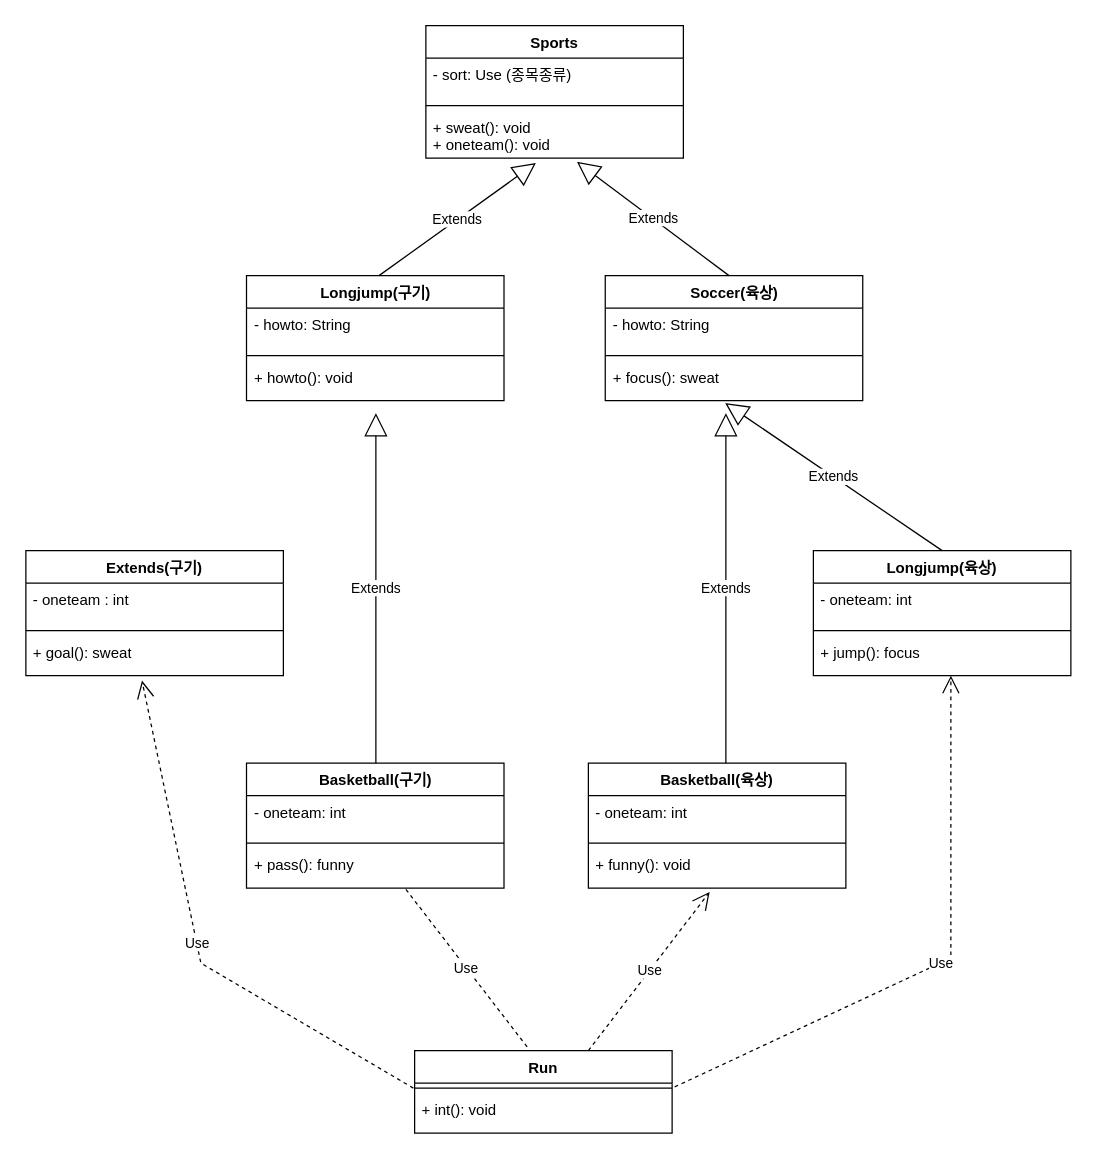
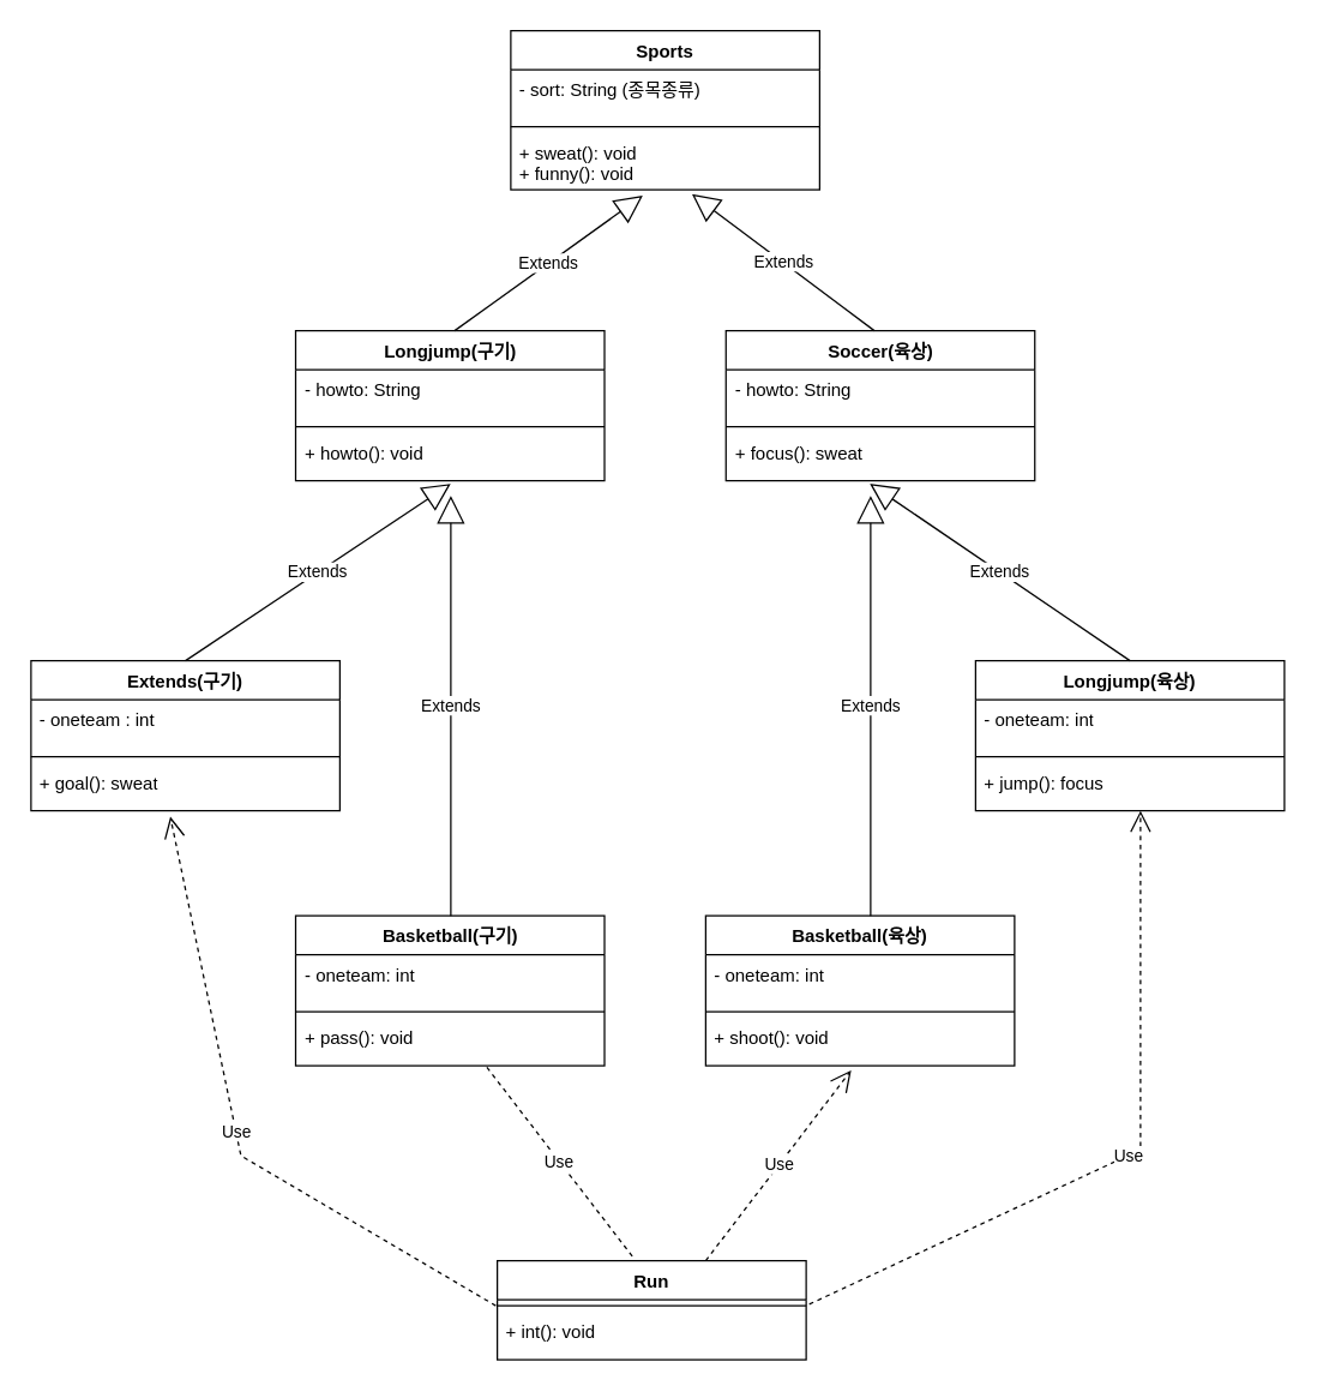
- <mxCell id="3" value="&lt;div&gt;- sort: Use (종목종류)&lt;br&gt;&lt;/div&gt;" style="text;strokeColor=none;fillColor=none;align=left;verticalAlign=top;spacingLeft=4;spacingRight=4;overflow=hidden;rotatable=0;points=[[0,0.5],[1,0.5]];portConstraint=eastwest;whiteSpace=wrap;html=1;" vertex="1" parent="2"><mxGeometry y="26" width="206" height="34" as="geometry" /></mxCell>
+ <mxCell id="3" value="&lt;div&gt;- sort: String (종목종류)&lt;br&gt;&lt;/div&gt;" style="text;strokeColor=none;fillColor=none;align=left;verticalAlign=top;spacingLeft=4;spacingRight=4;overflow=hidden;rotatable=0;points=[[0,0.5],[1,0.5]];portConstraint=eastwest;whiteSpace=wrap;html=1;" vertex="1" parent="2"><mxGeometry y="26" width="206" height="34" as="geometry" /></mxCell>
- <mxCell id="5" value="+ sweat(): void&lt;div&gt;+ oneteam(): void&lt;br&gt;&lt;/div&gt;" style="text;strokeColor=none;fillColor=none;align=left;verticalAlign=top;spacingLeft=4;spacingRight=4;overflow=hidden;rotatable=0;points=[[0,0.5],[1,0.5]];portConstraint=eastwest;whiteSpace=wrap;html=1;" vertex="1" parent="2"><mxGeometry y="68" width="206" height="38" as="geometry" /></mxCell>
+ <mxCell id="5" value="+ sweat(): void&lt;div&gt;+ funny(): void&lt;br&gt;&lt;/div&gt;" style="text;strokeColor=none;fillColor=none;align=left;verticalAlign=top;spacingLeft=4;spacingRight=4;overflow=hidden;rotatable=0;points=[[0,0.5],[1,0.5]];portConstraint=eastwest;whiteSpace=wrap;html=1;" vertex="1" parent="2"><mxGeometry y="68" width="206" height="38" as="geometry" /></mxCell>
+ <mxCell id="30" value="Extends" style="endArrow=block;endSize=16;endFill=0;html=1;rounded=0;exitX=0.5;exitY=0;exitDx=0;exitDy=0;entryX=0.502;entryY=1.063;entryDx=0;entryDy=0;entryPerimeter=0;" edge="1" parent="1" source="14" target="9"><mxGeometry width="160" relative="1" as="geometry"><mxPoint x="160" y="410" as="sourcePoint" /><mxPoint x="320" y="410" as="targetPoint" /></mxGeometry></mxCell>
- <mxCell id="25" value="+ pass(): funny" style="text;strokeColor=none;fillColor=none;align=left;verticalAlign=top;spacingLeft=4;spacingRight=4;overflow=hidden;rotatable=0;points=[[0,0.5],[1,0.5]];portConstraint=eastwest;whiteSpace=wrap;html=1;" vertex="1" parent="22"><mxGeometry y="68" width="206" height="32" as="geometry" /></mxCell>
+ <mxCell id="25" value="+ pass(): void" style="text;strokeColor=none;fillColor=none;align=left;verticalAlign=top;spacingLeft=4;spacingRight=4;overflow=hidden;rotatable=0;points=[[0,0.5],[1,0.5]];portConstraint=eastwest;whiteSpace=wrap;html=1;" vertex="1" parent="22"><mxGeometry y="68" width="206" height="32" as="geometry" /></mxCell>
- <mxCell id="21" value="+ funny(): void" style="text;strokeColor=none;fillColor=none;align=left;verticalAlign=top;spacingLeft=4;spacingRight=4;overflow=hidden;rotatable=0;points=[[0,0.5],[1,0.5]];portConstraint=eastwest;whiteSpace=wrap;html=1;" vertex="1" parent="18"><mxGeometry y="68" width="206" height="32" as="geometry" /></mxCell>
+ <mxCell id="21" value="+ shoot(): void" style="text;strokeColor=none;fillColor=none;align=left;verticalAlign=top;spacingLeft=4;spacingRight=4;overflow=hidden;rotatable=0;points=[[0,0.5],[1,0.5]];portConstraint=eastwest;whiteSpace=wrap;html=1;" vertex="1" parent="18"><mxGeometry y="68" width="206" height="32" as="geometry" /></mxCell>
